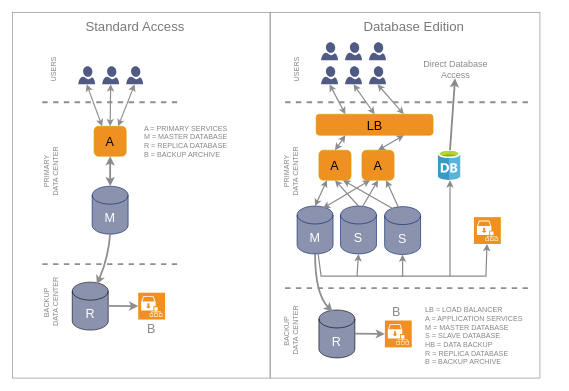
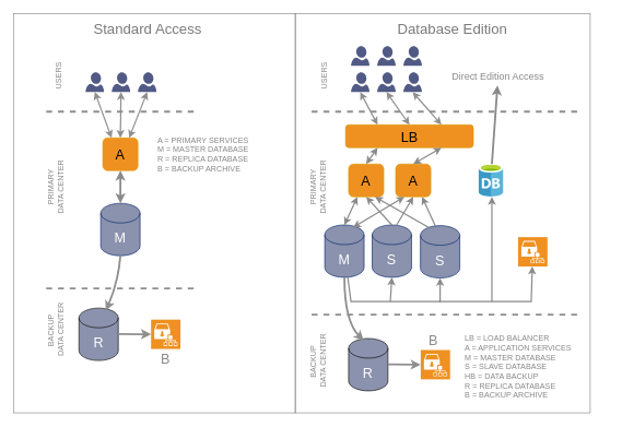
- <mxCell id="63" value="&lt;font color=&quot;#8a8a8a&quot; style=&quot;font-size: 15px;&quot;&gt;Direct Database Access&lt;/font&gt;" style="text;strokeColor=none;align=center;fillColor=none;html=1;verticalAlign=middle;whiteSpace=wrap;rounded=0;" vertex="1" parent="1"><mxGeometry x="678.5" y="100" width="161" height="30" as="geometry" /></mxCell>
+ <mxCell id="63" value="&lt;font color=&quot;#8a8a8a&quot; style=&quot;font-size: 15px;&quot;&gt;Direct Edition Access&lt;/font&gt;" style="text;strokeColor=none;align=center;fillColor=none;html=1;verticalAlign=middle;whiteSpace=wrap;rounded=0;" vertex="1" parent="1"><mxGeometry x="678.5" y="100" width="161" height="30" as="geometry" /></mxCell>
